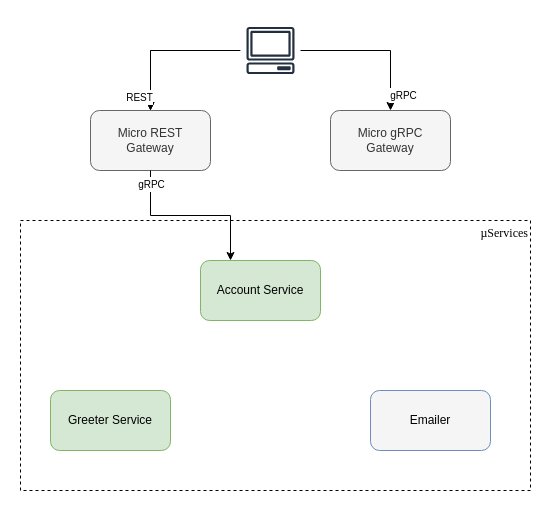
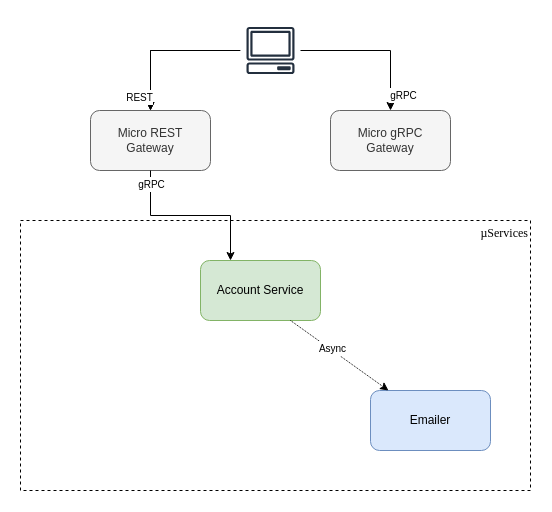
+ <mxCell id="9" value="" style="endArrow=classic;html=1;exitX=0.75;exitY=1;exitDx=0;exitDy=0;dashed=1;dashPattern=1 1;" parent="1" source="4" target="6" edge="1"><mxGeometry width="50" height="50" relative="1" as="geometry"><mxPoint x="-30" y="610" as="sourcePoint" /><mxPoint x="20" y="560" as="targetPoint" /></mxGeometry></mxCell>
+ <mxCell id="10" value="&lt;font style=&quot;font-size: 10px&quot;&gt;Async&lt;/font&gt;" style="text;html=1;resizable=0;points=[];align=center;verticalAlign=middle;labelBackgroundColor=#ffffff;" parent="9" vertex="1" connectable="0"><mxGeometry x="-0.167" y="2" relative="1" as="geometry"><mxPoint as="offset" /></mxGeometry></mxCell>
- <mxCell id="5" value="Greeter Service" style="rounded=1;whiteSpace=wrap;html=1;fillColor=#d5e8d4;strokeColor=#82b366;" parent="1" vertex="1"><mxGeometry x="50" y="390" width="120" height="60" as="geometry" /></mxCell>
- <mxCell id="6" value="Emailer" style="rounded=1;whiteSpace=wrap;html=1;fillColor=#f5f5f5;strokeColor=#6c8ebf;" parent="1" vertex="1"><mxGeometry x="370" y="390" width="120" height="60" as="geometry" /></mxCell>
+ <mxCell id="6" value="Emailer" style="rounded=1;whiteSpace=wrap;html=1;fillColor=#dae8fc;strokeColor=#6c8ebf;" parent="1" vertex="1"><mxGeometry x="370" y="390" width="120" height="60" as="geometry" /></mxCell>
